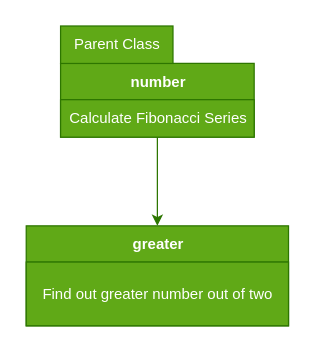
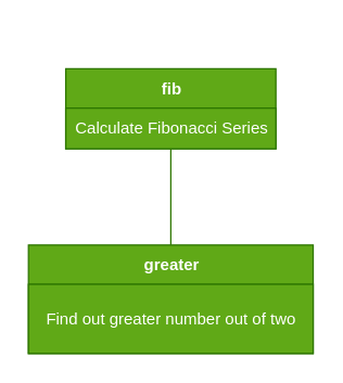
- <mxCell id="7" value="Parent Class" style="text;html=1;align=center;verticalAlign=middle;resizable=0;points=[];autosize=1;fillColor=#60a917;fontColor=#ffffff;strokeColor=#2D7600;" parent="1" vertex="1"><mxGeometry x="48" y="20" width="90" height="30" as="geometry" /></mxCell>
- <mxCell id="2" value="number" style="swimlane;fontStyle=1;align=center;verticalAlign=middle;childLayout=stackLayout;horizontal=1;startSize=29;horizontalStack=0;resizeParent=1;resizeParentMax=0;resizeLast=0;collapsible=0;marginBottom=0;html=1;fillColor=#60a917;fontColor=#ffffff;strokeColor=#2D7600;" parent="1" vertex="1"><mxGeometry x="48" y="50" width="155" height="59" as="geometry" /></mxCell>
+ <mxCell id="2" value="fib" style="swimlane;fontStyle=1;align=center;verticalAlign=middle;childLayout=stackLayout;horizontal=1;startSize=29;horizontalStack=0;resizeParent=1;resizeParentMax=0;resizeLast=0;collapsible=0;marginBottom=0;html=1;fillColor=#60a917;fontColor=#ffffff;strokeColor=#2D7600;" parent="1" vertex="1"><mxGeometry x="48" y="50" width="155" height="59" as="geometry" /></mxCell>
- <mxCell id="6" style="edgeStyle=orthogonalEdgeStyle;rounded=0;orthogonalLoop=1;jettySize=auto;html=1;fillColor=#60a917;strokeColor=#2D7600;" parent="1" source="3" target="4" edge="1"><mxGeometry relative="1" as="geometry" /></mxCell>
+ <mxCell id="6" style="edgeStyle=orthogonalEdgeStyle;rounded=0;orthogonalLoop=1;jettySize=auto;html=1;fillColor=#60a917;strokeColor=#2D7600;endArrow=none;" parent="1" source="3" target="4" edge="1"><mxGeometry relative="1" as="geometry" /></mxCell>
